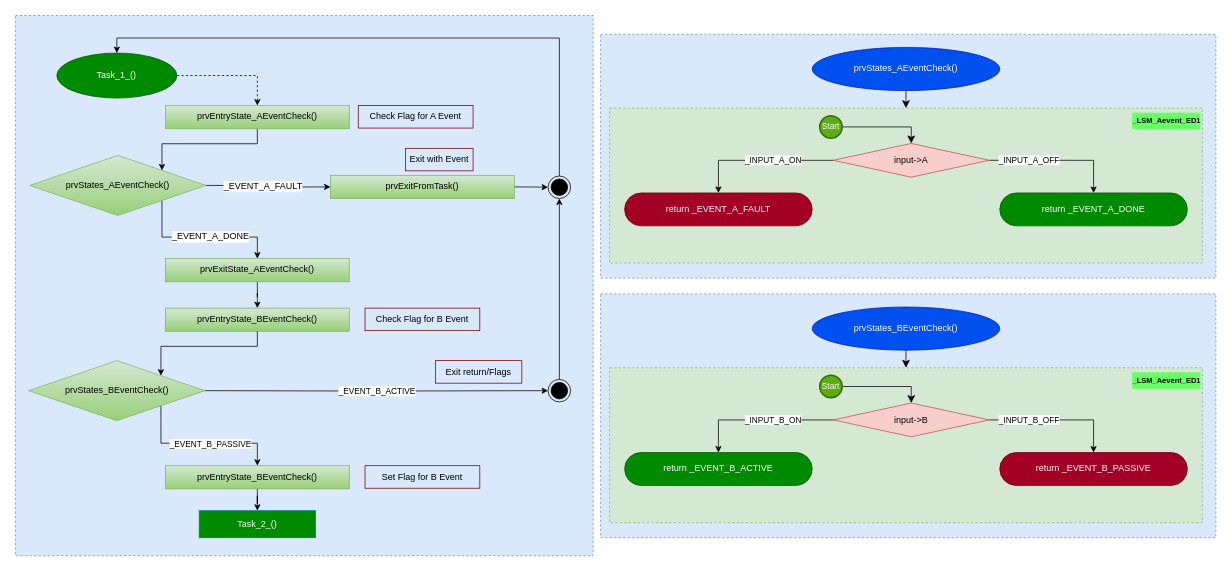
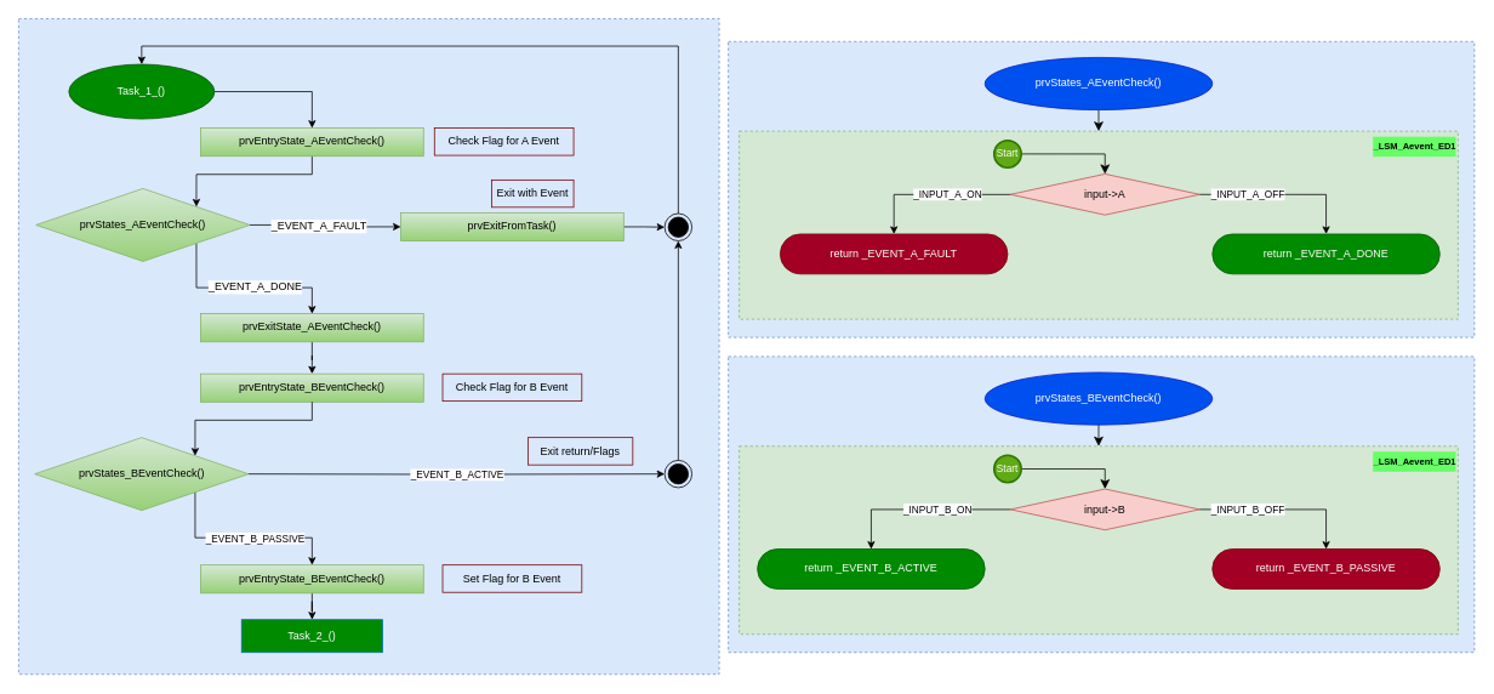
- <mxCell id="5" style="edgeStyle=orthogonalEdgeStyle;rounded=0;orthogonalLoop=1;jettySize=auto;html=1;exitX=1;exitY=0.5;exitDx=0;exitDy=0;dashed=1;" parent="1" source="6" target="18" edge="1"><mxGeometry relative="1" as="geometry" /></mxCell>
+ <mxCell id="5" style="edgeStyle=orthogonalEdgeStyle;rounded=0;orthogonalLoop=1;jettySize=auto;html=1;exitX=1;exitY=0.5;exitDx=0;exitDy=0;" parent="1" source="6" target="18" edge="1"><mxGeometry relative="1" as="geometry" /></mxCell>
- <mxCell id="42" value="return _EVENT_A_FAULT" style="rounded=1;whiteSpace=wrap;html=1;arcSize=50;fillColor=#a20025;strokeColor=#6F0000;fontColor=#ffffff;" parent="1" vertex="1"><mxGeometry x="832" y="256.46" width="250" height="43.86" as="geometry" /></mxCell>
+ <mxCell id="42" value="return _EVENT_A_FAULT" style="rounded=1;whiteSpace=wrap;html=1;arcSize=50;fillColor=#a20025;strokeColor=#6F0000;fontColor=#ffffff;" parent="1" vertex="1"><mxGeometry x="857" y="256.46" width="250" height="43.86" as="geometry" /></mxCell>
